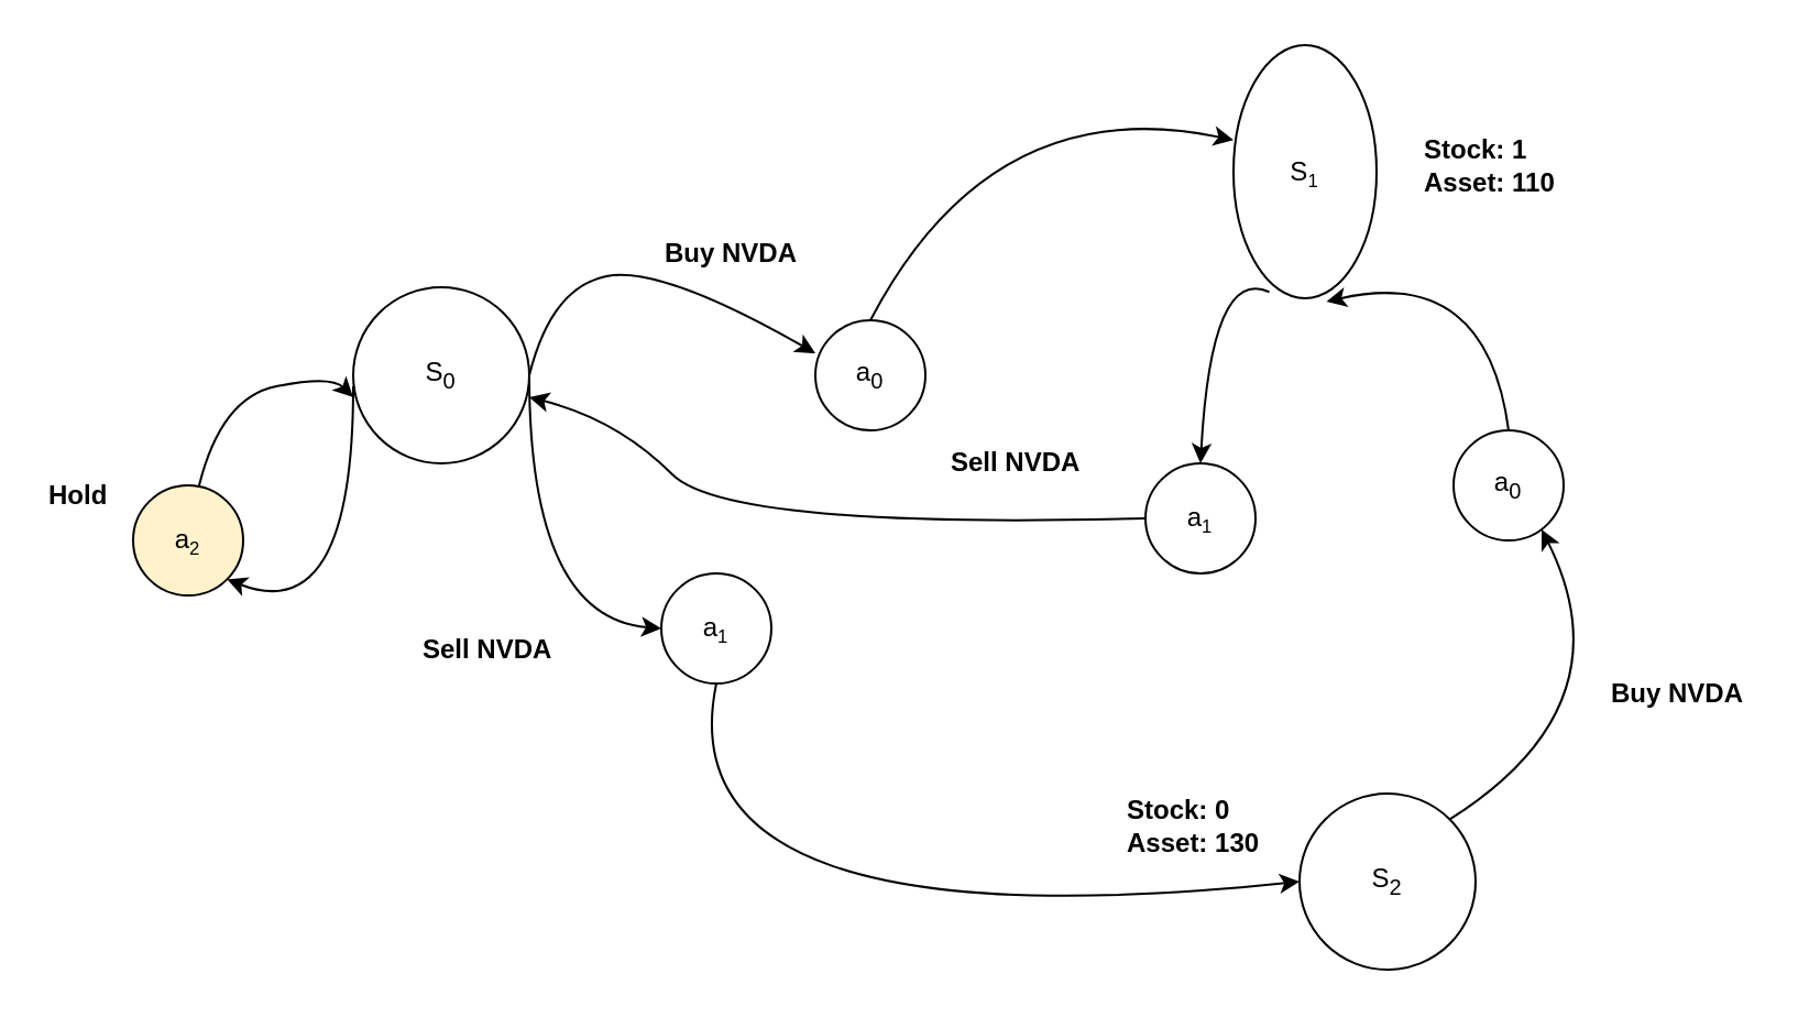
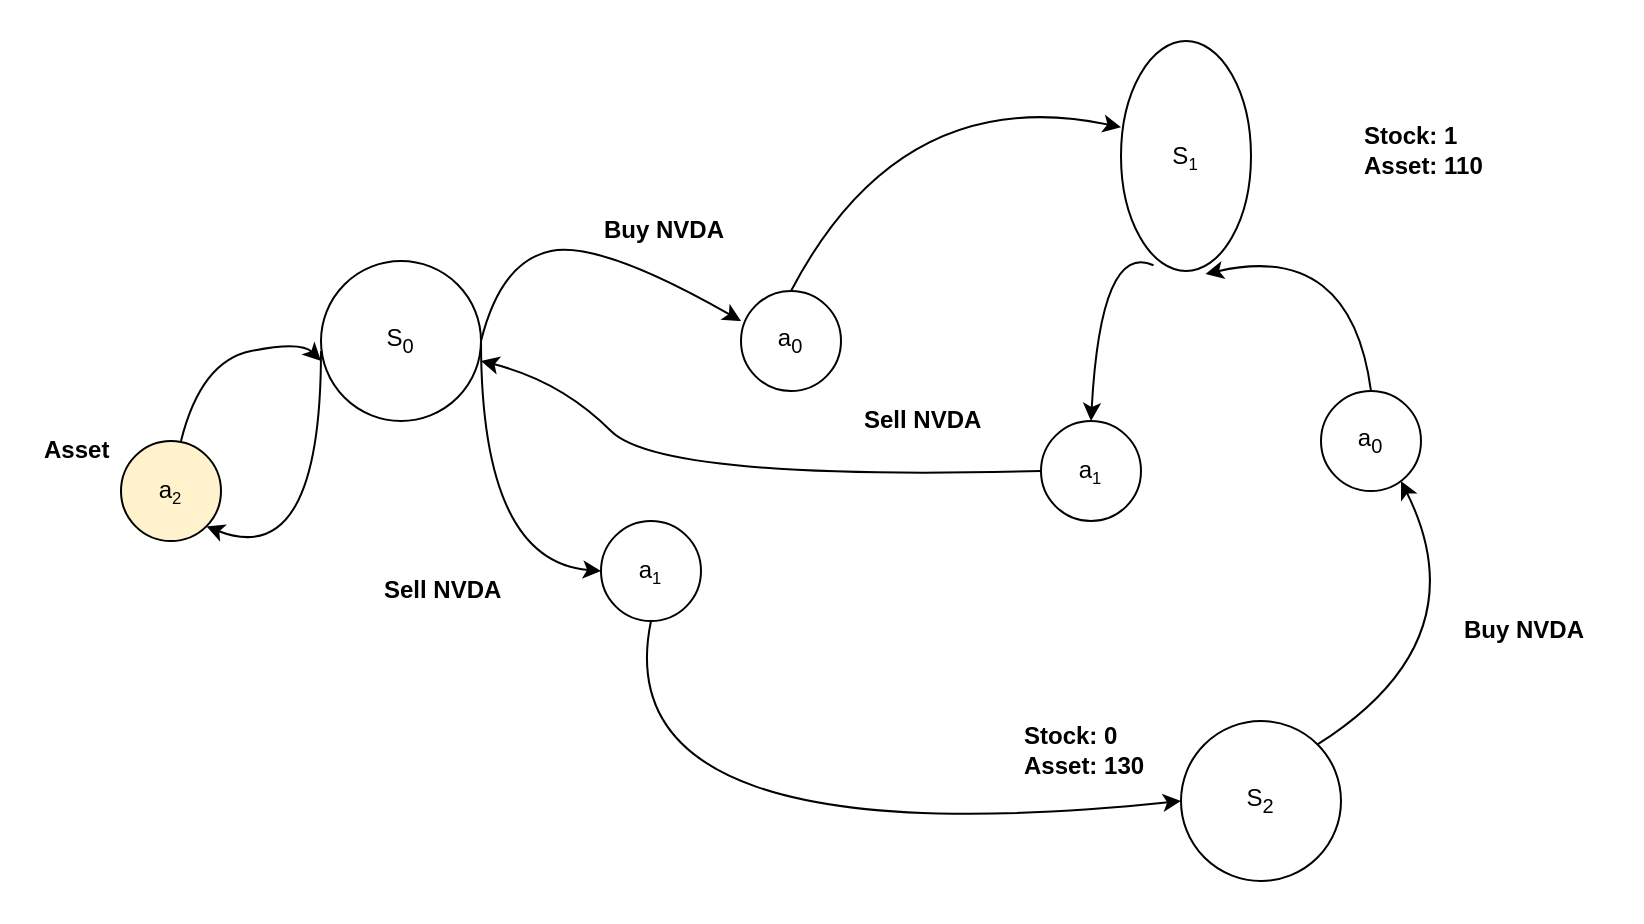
- <mxCell id="17" value="Stock: 1&lt;div&gt;Asset: 110&lt;/div&gt;" style="text;html=1;align=left;verticalAlign=middle;whiteSpace=wrap;rounded=0;fontFamily=Helvetica;fontSize=12;fontStyle=1" vertex="1" parent="1"><mxGeometry x="645" y="60" width="80" height="30" as="geometry" /></mxCell>
+ <mxCell id="17" value="Stock: 1&lt;div&gt;Asset: 110&lt;/div&gt;" style="text;html=1;align=left;verticalAlign=middle;whiteSpace=wrap;rounded=0;fontFamily=Helvetica;fontSize=12;fontStyle=1" vertex="1" parent="1"><mxGeometry x="680" y="60" width="80" height="30" as="geometry" /></mxCell>
- <mxCell id="21" value="Hold" style="text;html=1;align=left;verticalAlign=middle;whiteSpace=wrap;rounded=0;fontFamily=Helvetica;fontSize=12;fontStyle=1" vertex="1" parent="1"><mxGeometry x="20" y="210" width="120" height="30" as="geometry" /></mxCell>
+ <mxCell id="21" value="Asset" style="text;html=1;align=left;verticalAlign=middle;whiteSpace=wrap;rounded=0;fontFamily=Helvetica;fontSize=12;fontStyle=1" vertex="1" parent="1"><mxGeometry x="20" y="210" width="120" height="30" as="geometry" /></mxCell>
